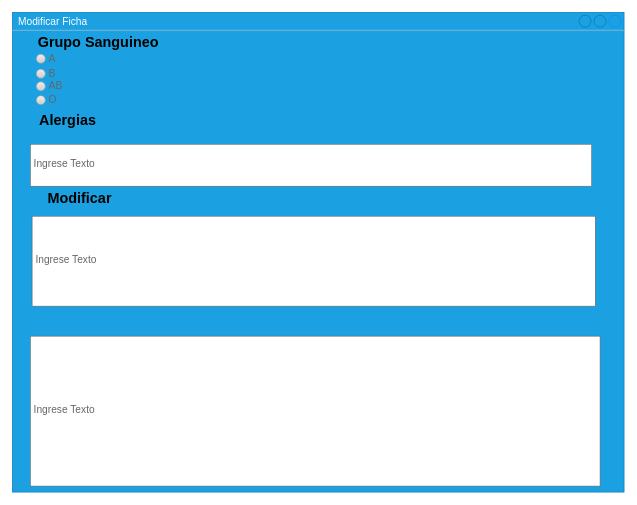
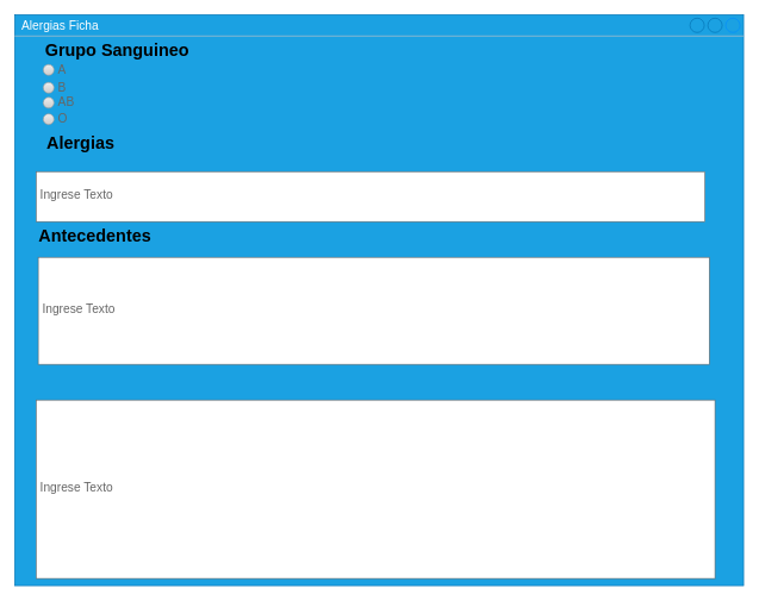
- <mxCell id="2" value="Modificar Ficha" style="strokeWidth=1;shadow=0;dashed=0;align=center;html=1;shape=mxgraph.mockup.containers.window;align=left;verticalAlign=top;spacingLeft=8;strokeColor2=#008cff;strokeColor3=#c4c4c4;fontColor=#ffffff;mainText=;fontSize=17;labelBackgroundColor=none;whiteSpace=wrap;fillColor=#1ba1e2;strokeColor=#006EAF;" vertex="1" parent="1"><mxGeometry x="20" y="20" width="1020" height="800" as="geometry" /></mxCell>
+ <mxCell id="2" value="Alergias Ficha" style="strokeWidth=1;shadow=0;dashed=0;align=center;html=1;shape=mxgraph.mockup.containers.window;align=left;verticalAlign=top;spacingLeft=8;strokeColor2=#008cff;strokeColor3=#c4c4c4;fontColor=#ffffff;mainText=;fontSize=17;labelBackgroundColor=none;whiteSpace=wrap;fillColor=#1ba1e2;strokeColor=#006EAF;" vertex="1" parent="1"><mxGeometry x="20" y="20" width="1020" height="800" as="geometry" /></mxCell>
- <mxCell id="5" value="Modificar" style="text;strokeColor=none;fillColor=none;html=1;fontSize=24;fontStyle=1;verticalAlign=middle;align=center;" vertex="1" parent="1"><mxGeometry x="80" y="310" width="103" height="40" as="geometry" /></mxCell>
+ <mxCell id="5" value="Antecedentes" style="text;strokeColor=none;fillColor=none;html=1;fontSize=24;fontStyle=1;verticalAlign=middle;align=center;" vertex="1" parent="1"><mxGeometry x="80" y="310" width="103" height="40" as="geometry" /></mxCell>
